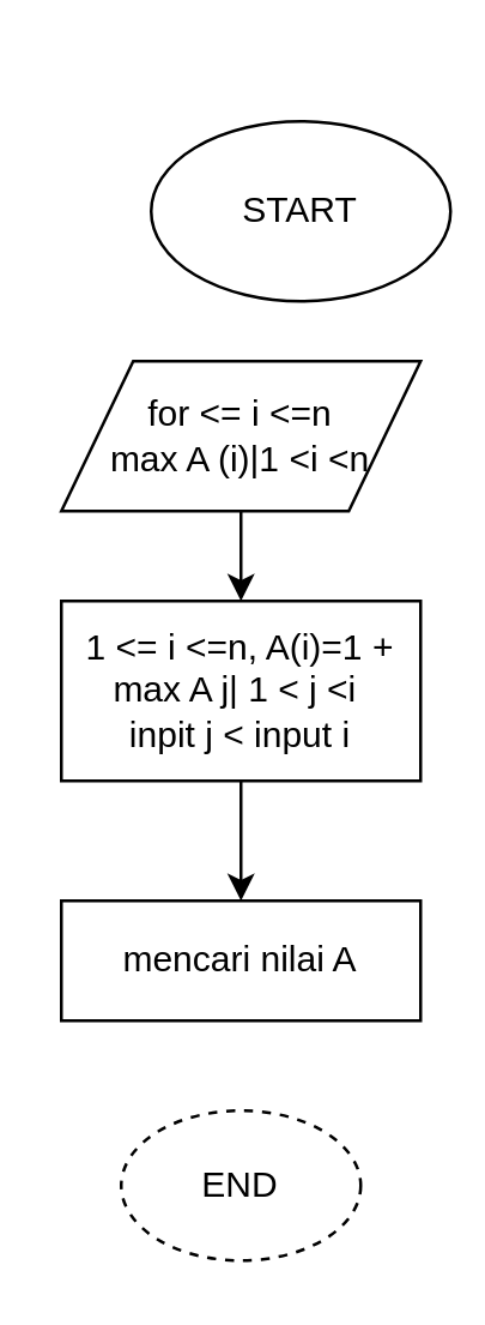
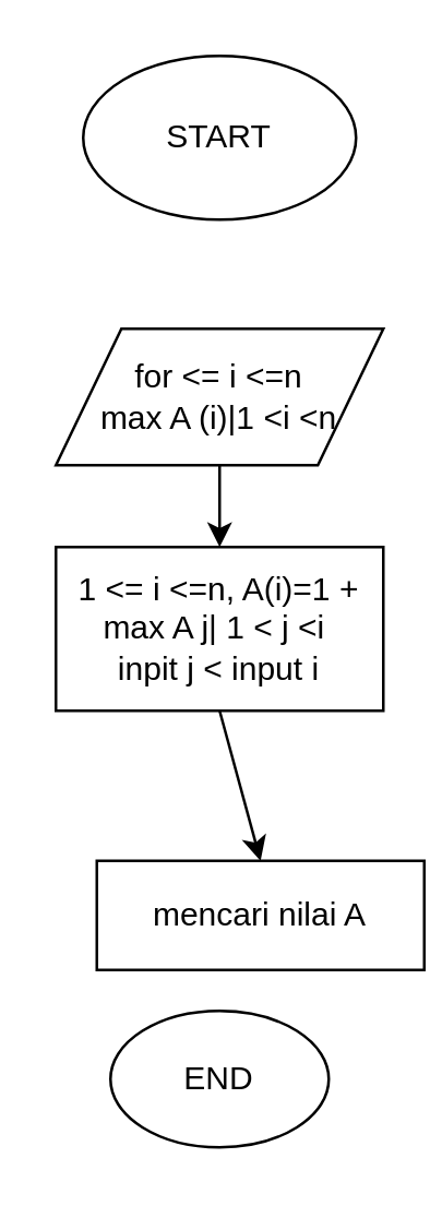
- <mxCell id="2" value="START" style="ellipse;whiteSpace=wrap;html=1;" parent="1" vertex="1"><mxGeometry x="50" y="40" width="100" height="60" as="geometry" /></mxCell>
+ <mxCell id="2" value="START" style="ellipse;whiteSpace=wrap;html=1;" parent="1" vertex="1"><mxGeometry x="30" y="20" width="100" height="60" as="geometry" /></mxCell>
- <mxCell id="7" value="mencari nilai A" style="rounded=0;whiteSpace=wrap;html=1;" parent="1" vertex="1"><mxGeometry x="20" y="300" width="120" height="40" as="geometry" /></mxCell>
+ <mxCell id="7" value="mencari nilai A" style="rounded=0;whiteSpace=wrap;html=1;" parent="1" vertex="1"><mxGeometry x="35" y="315" width="120" height="40" as="geometry" /></mxCell>
- <mxCell id="8" value="END" style="ellipse;whiteSpace=wrap;html=1;dashed=1;" parent="1" vertex="1"><mxGeometry x="40" y="370" width="80" height="50" as="geometry" /></mxCell>
+ <mxCell id="8" value="END" style="ellipse;whiteSpace=wrap;html=1;" parent="1" vertex="1"><mxGeometry x="40" y="370" width="80" height="50" as="geometry" /></mxCell>
